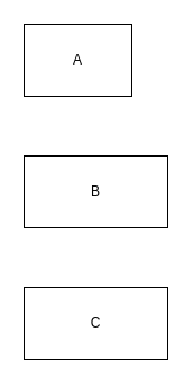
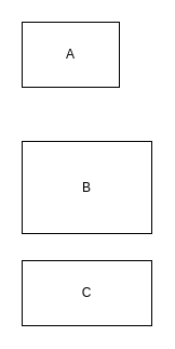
- <mxCell id="4" value="B" style="rounded=0;whiteSpace=wrap;html=1;" vertex="1" parent="1"><mxGeometry x="20" y="130" width="120" height="60" as="geometry" /></mxCell>
+ <mxCell id="4" value="B" style="rounded=0;whiteSpace=wrap;html=1;" vertex="1" parent="1"><mxGeometry x="20" y="130" width="120" height="85" as="geometry" /></mxCell>
